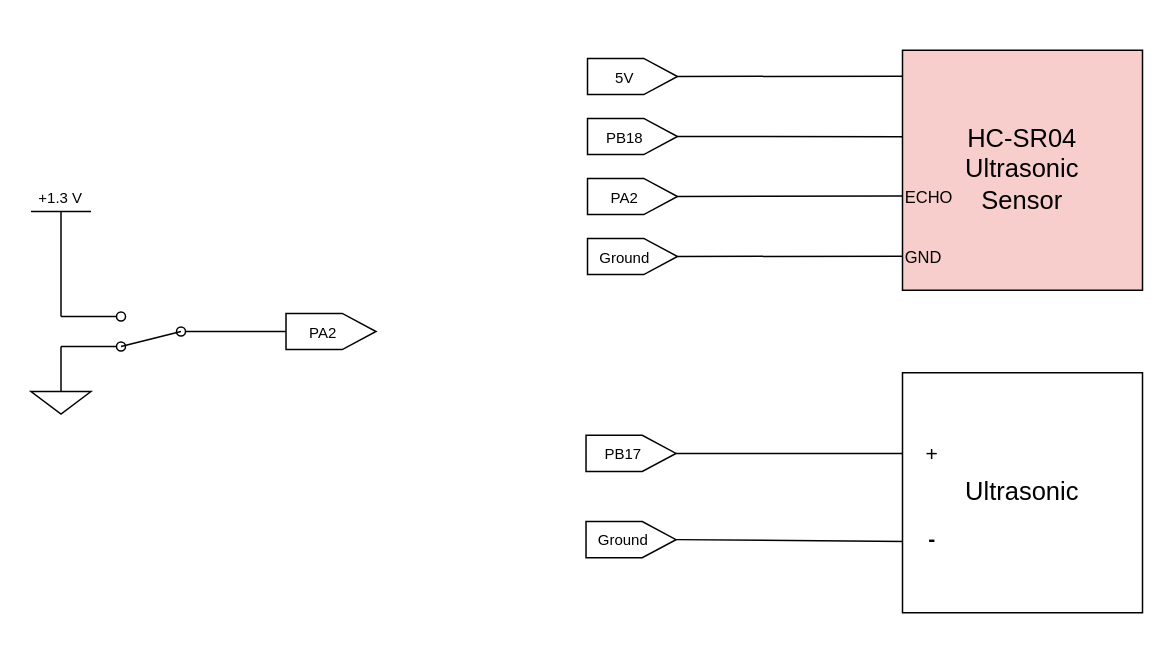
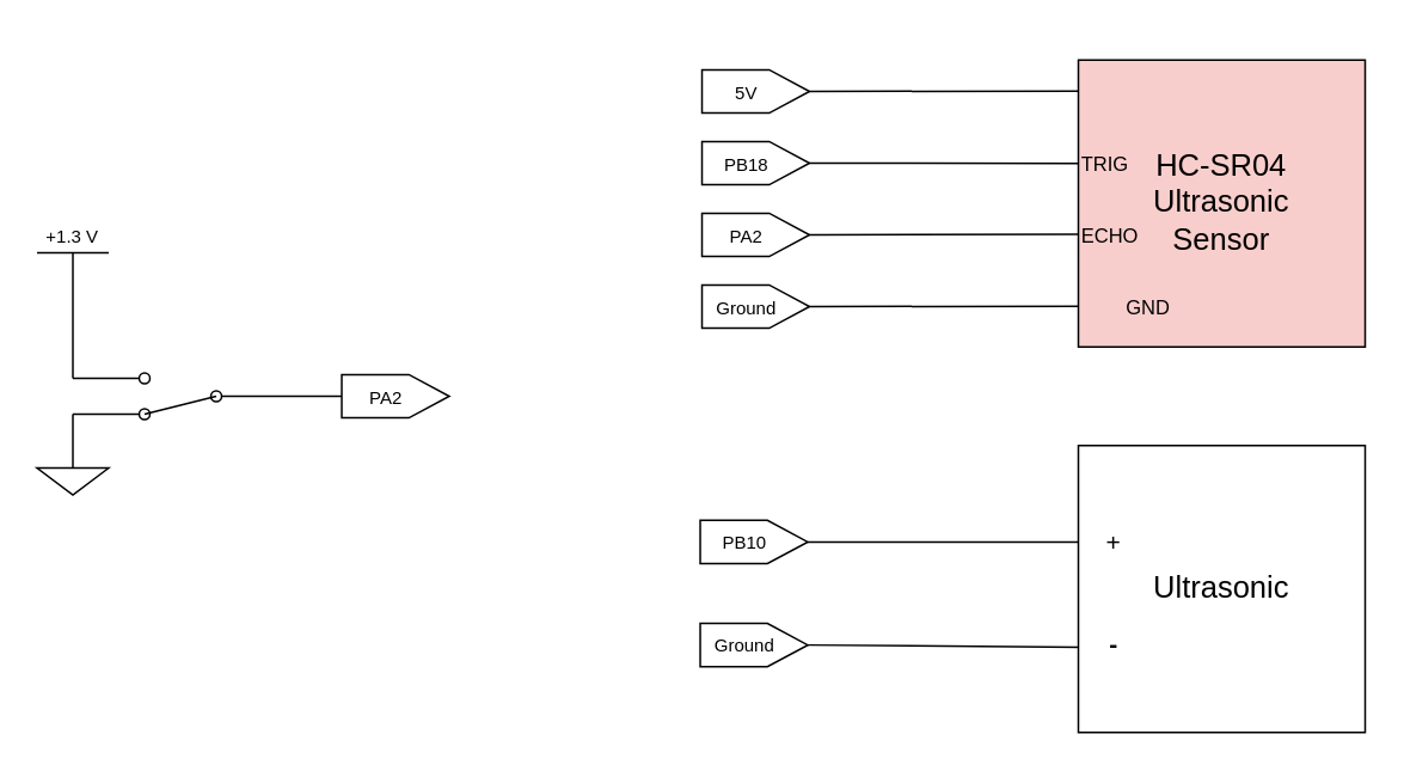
+ <mxCell id="26" value="&lt;font style=&quot;font-size: 11px;&quot;&gt;TRIG&lt;/font&gt;" style="text;strokeColor=none;align=left;fillColor=none;html=1;verticalAlign=middle;whiteSpace=wrap;rounded=0;" vertex="1" parent="1"><mxGeometry x="601" y="76.75" width="40" height="27.5" as="geometry" /></mxCell>
- <mxCell id="28" value="&lt;font style=&quot;font-size: 11px;&quot;&gt;GND&lt;/font&gt;" style="text;strokeColor=none;align=left;fillColor=none;html=1;verticalAlign=middle;whiteSpace=wrap;rounded=0;" vertex="1" parent="1"><mxGeometry x="601" y="156.75" width="40" height="27.5" as="geometry" /></mxCell>
+ <mxCell id="28" value="&lt;font style=&quot;font-size: 11px;&quot;&gt;GND&lt;/font&gt;" style="text;strokeColor=none;align=left;fillColor=none;html=1;verticalAlign=middle;whiteSpace=wrap;rounded=0;" vertex="1" parent="1"><mxGeometry x="626" y="156.75" width="40" height="27.5" as="geometry" /></mxCell>
- <mxCell id="30" value="&lt;font style=&quot;font-size: 10px;&quot;&gt;PB17&lt;/font&gt;" style="text;strokeColor=none;align=center;fillColor=none;html=1;verticalAlign=middle;whiteSpace=wrap;rounded=0;" vertex="1" parent="1"><mxGeometry x="390.01" y="291.75" width="50" height="20" as="geometry" /></mxCell>
+ <mxCell id="30" value="&lt;font style=&quot;font-size: 10px;&quot;&gt;PB10&lt;/font&gt;" style="text;strokeColor=none;align=center;fillColor=none;html=1;verticalAlign=middle;whiteSpace=wrap;rounded=0;" vertex="1" parent="1"><mxGeometry x="390.01" y="291.75" width="50" height="20" as="geometry" /></mxCell>
